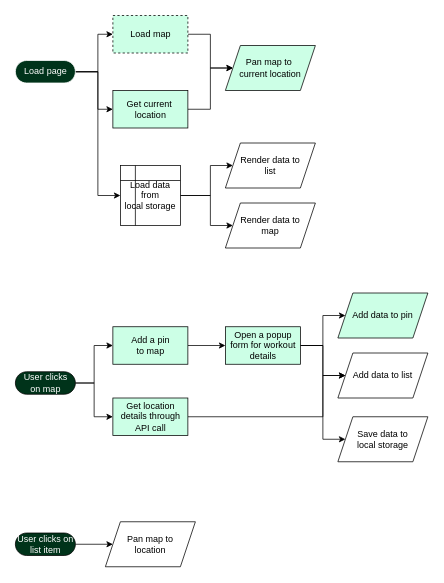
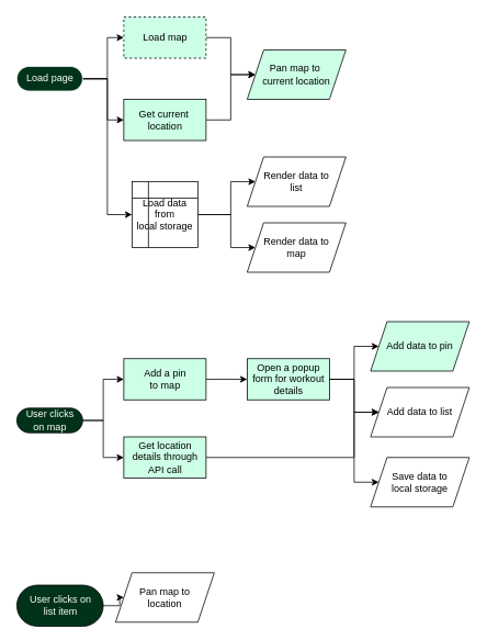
- <mxCell id="31" value="User clicks on&lt;br&gt;list item" style="html=1;dashed=0;whitespace=wrap;shape=mxgraph.dfd.start;fillColor=#00331A;fontColor=#FFFFFF;" parent="1" vertex="1"><mxGeometry x="20" y="710" width="80" height="30" as="geometry" /></mxCell>
+ <mxCell id="31" value="User clicks on&lt;br&gt;list item" style="html=1;dashed=0;whitespace=wrap;shape=mxgraph.dfd.start;fillColor=#00331A;fontColor=#FFFFFF;" parent="1" vertex="1"><mxGeometry x="20" y="710" width="105" height="50" as="geometry" /></mxCell>
